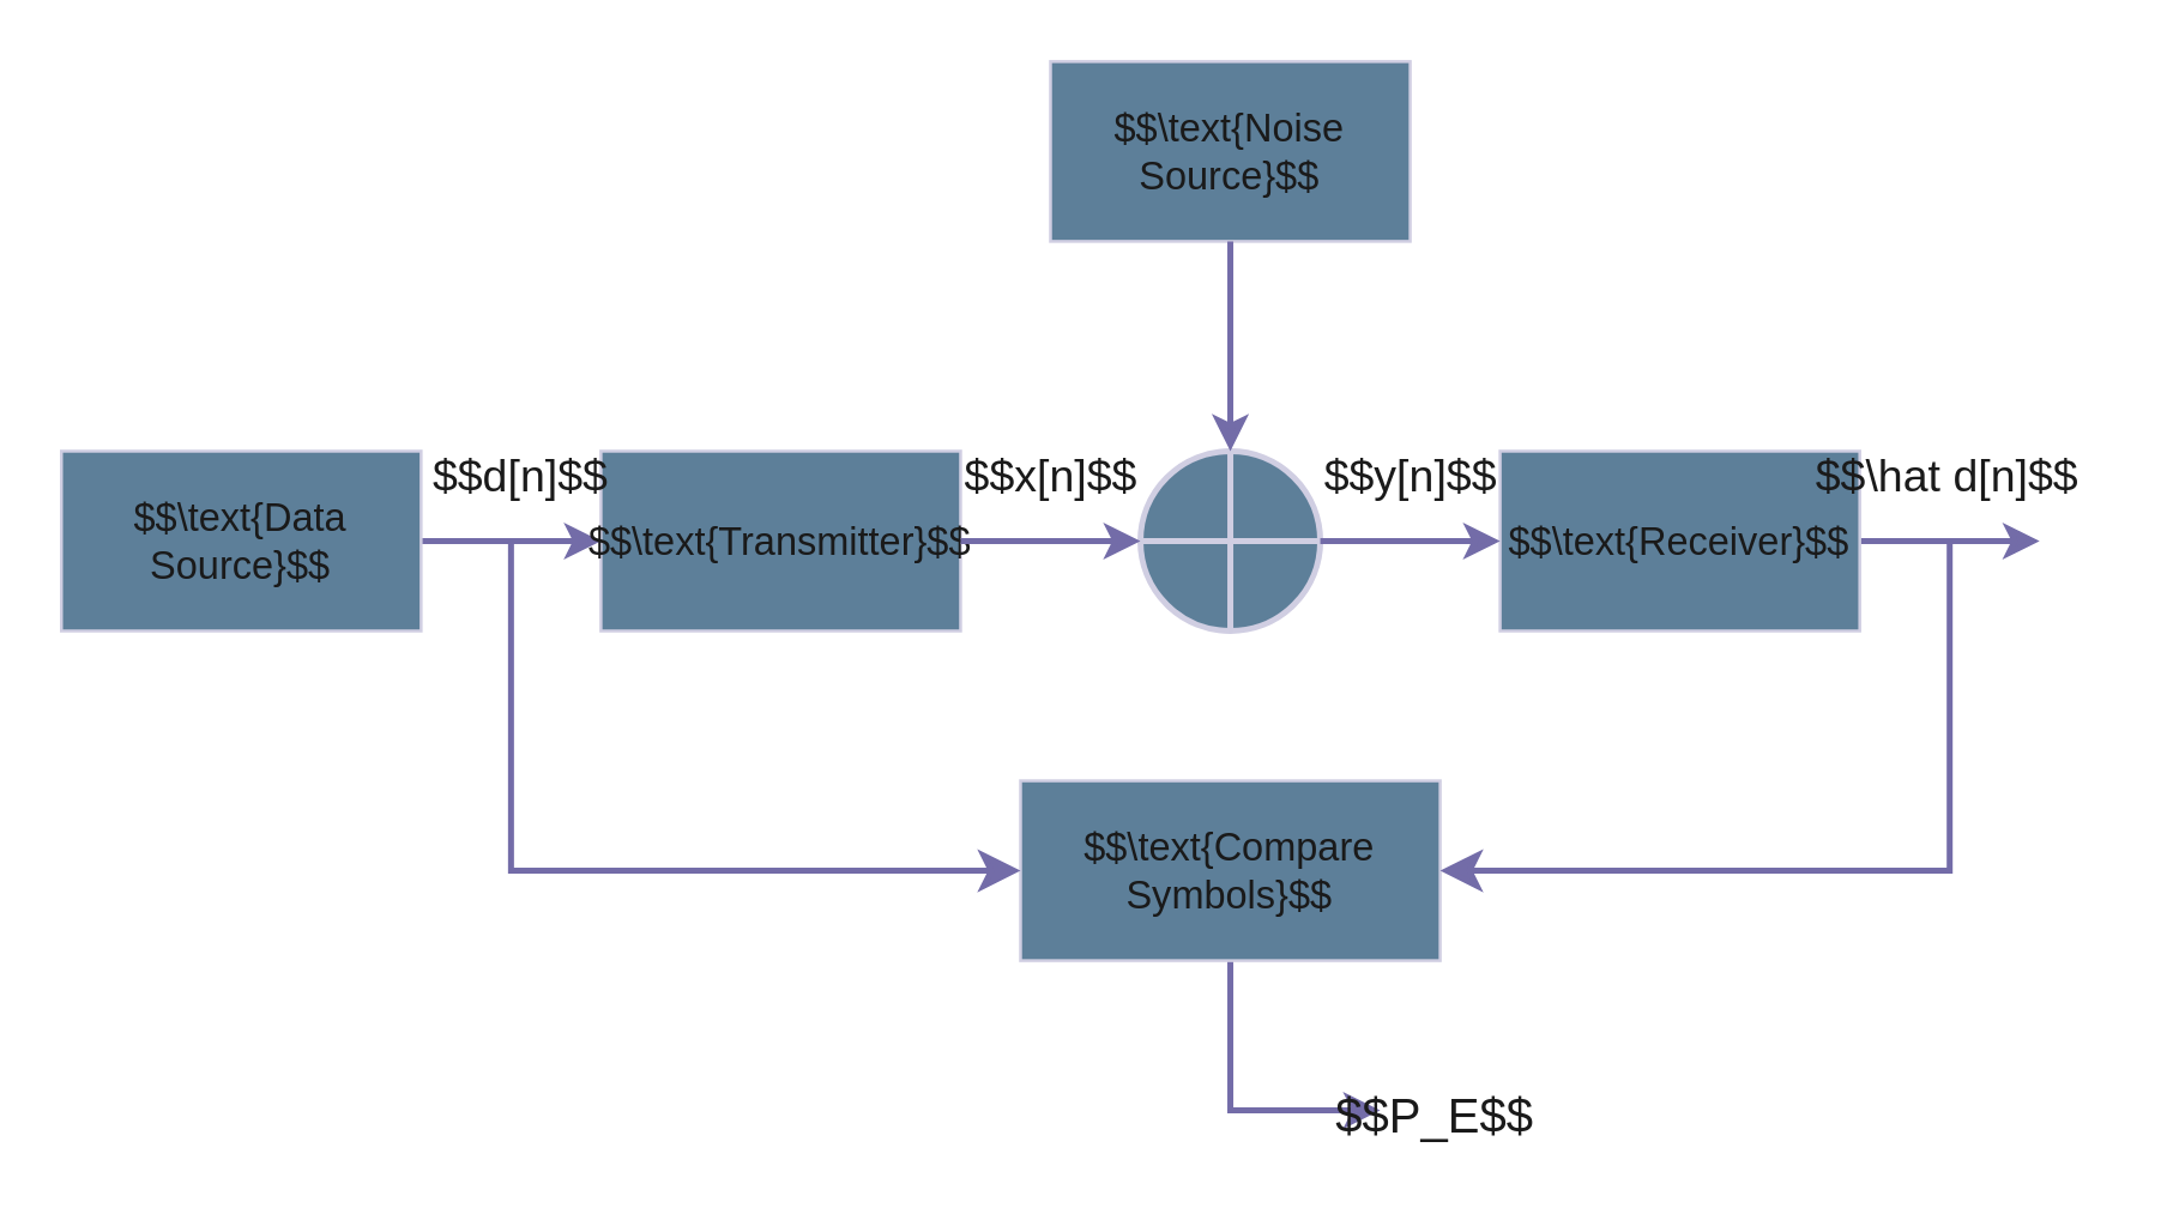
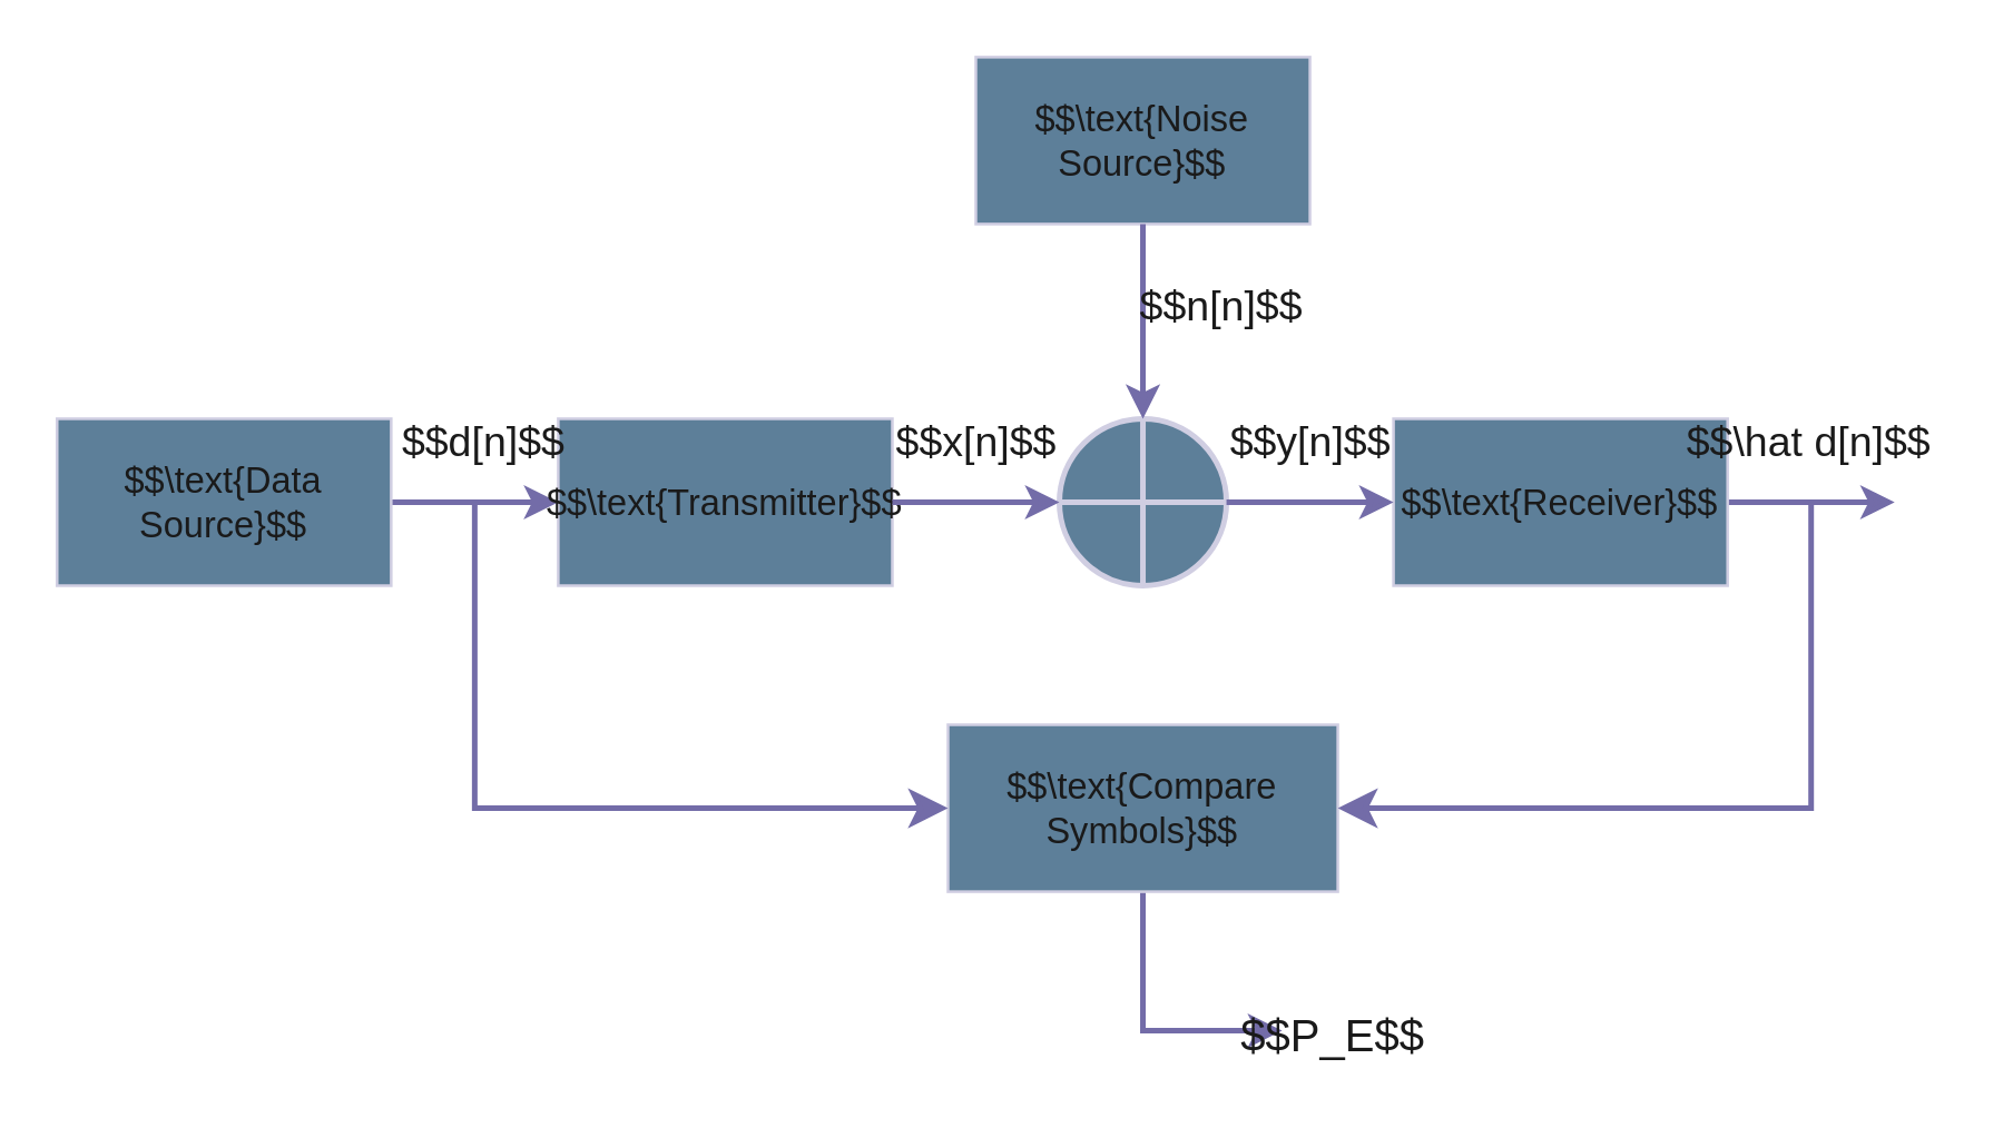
+ <mxCell id="21" value="$$n[n]$$" style="text;html=1;align=center;verticalAlign=middle;resizable=0;points=[];autosize=1;strokeColor=none;fillColor=none;fontSize=15;labelBackgroundColor=none;fontColor=#1A1A1A;" vertex="1" parent="1"><mxGeometry x="399" y="91" width="77" height="35" as="geometry" /></mxCell>
